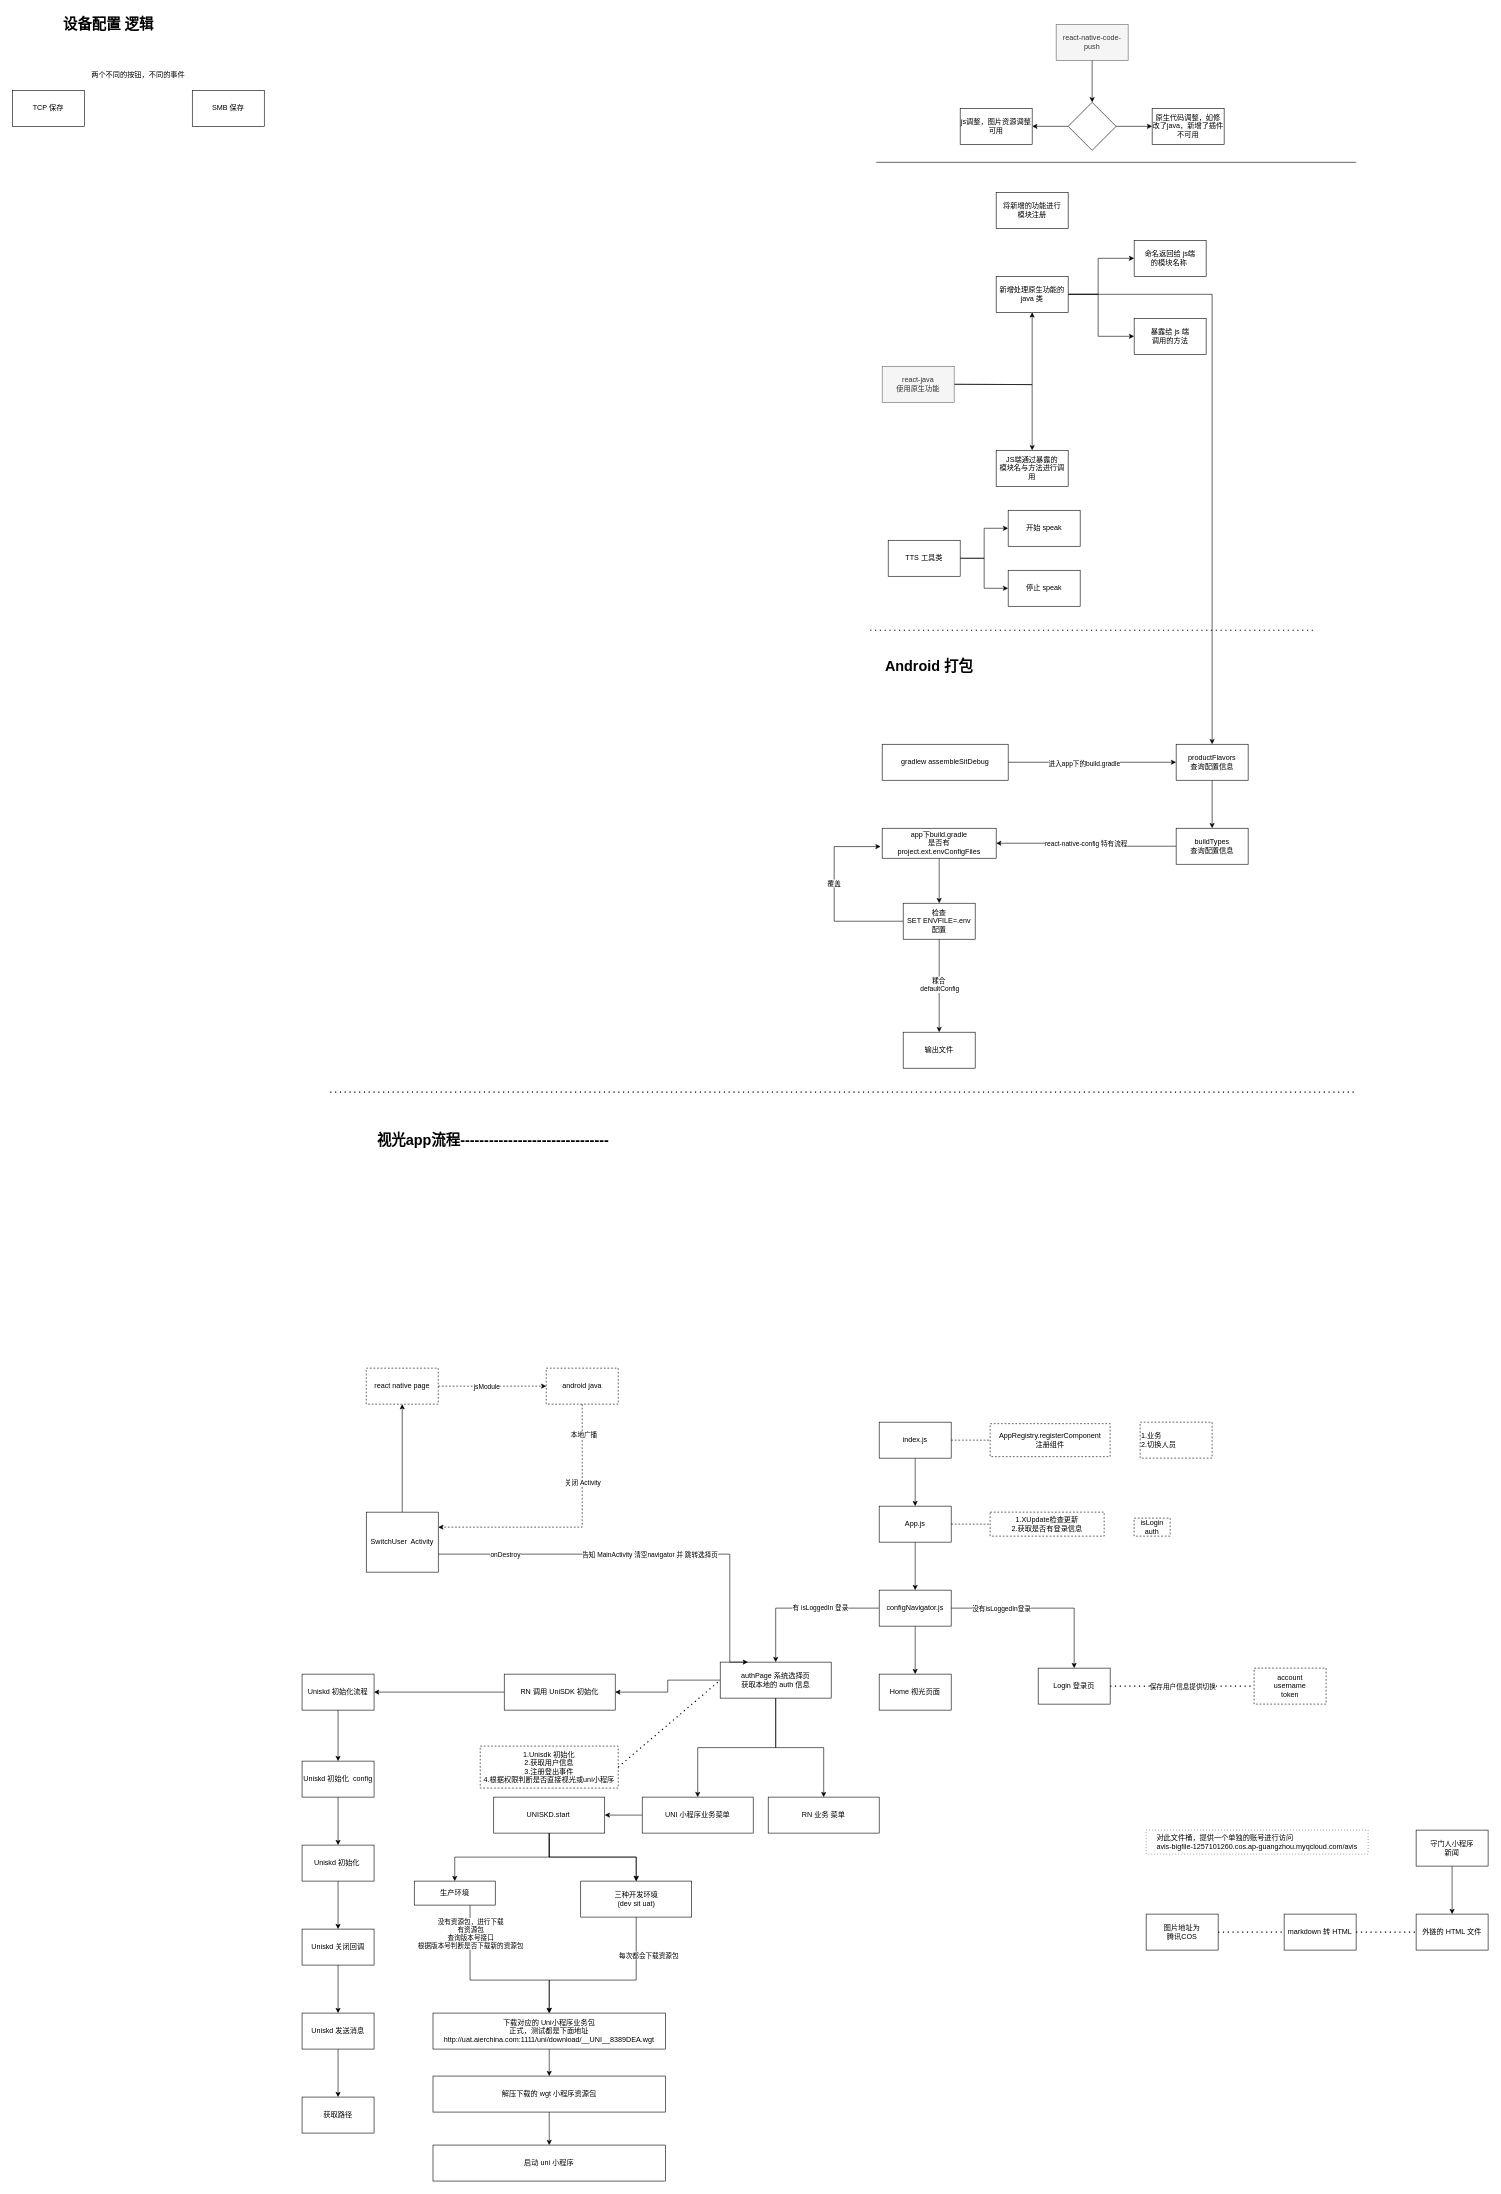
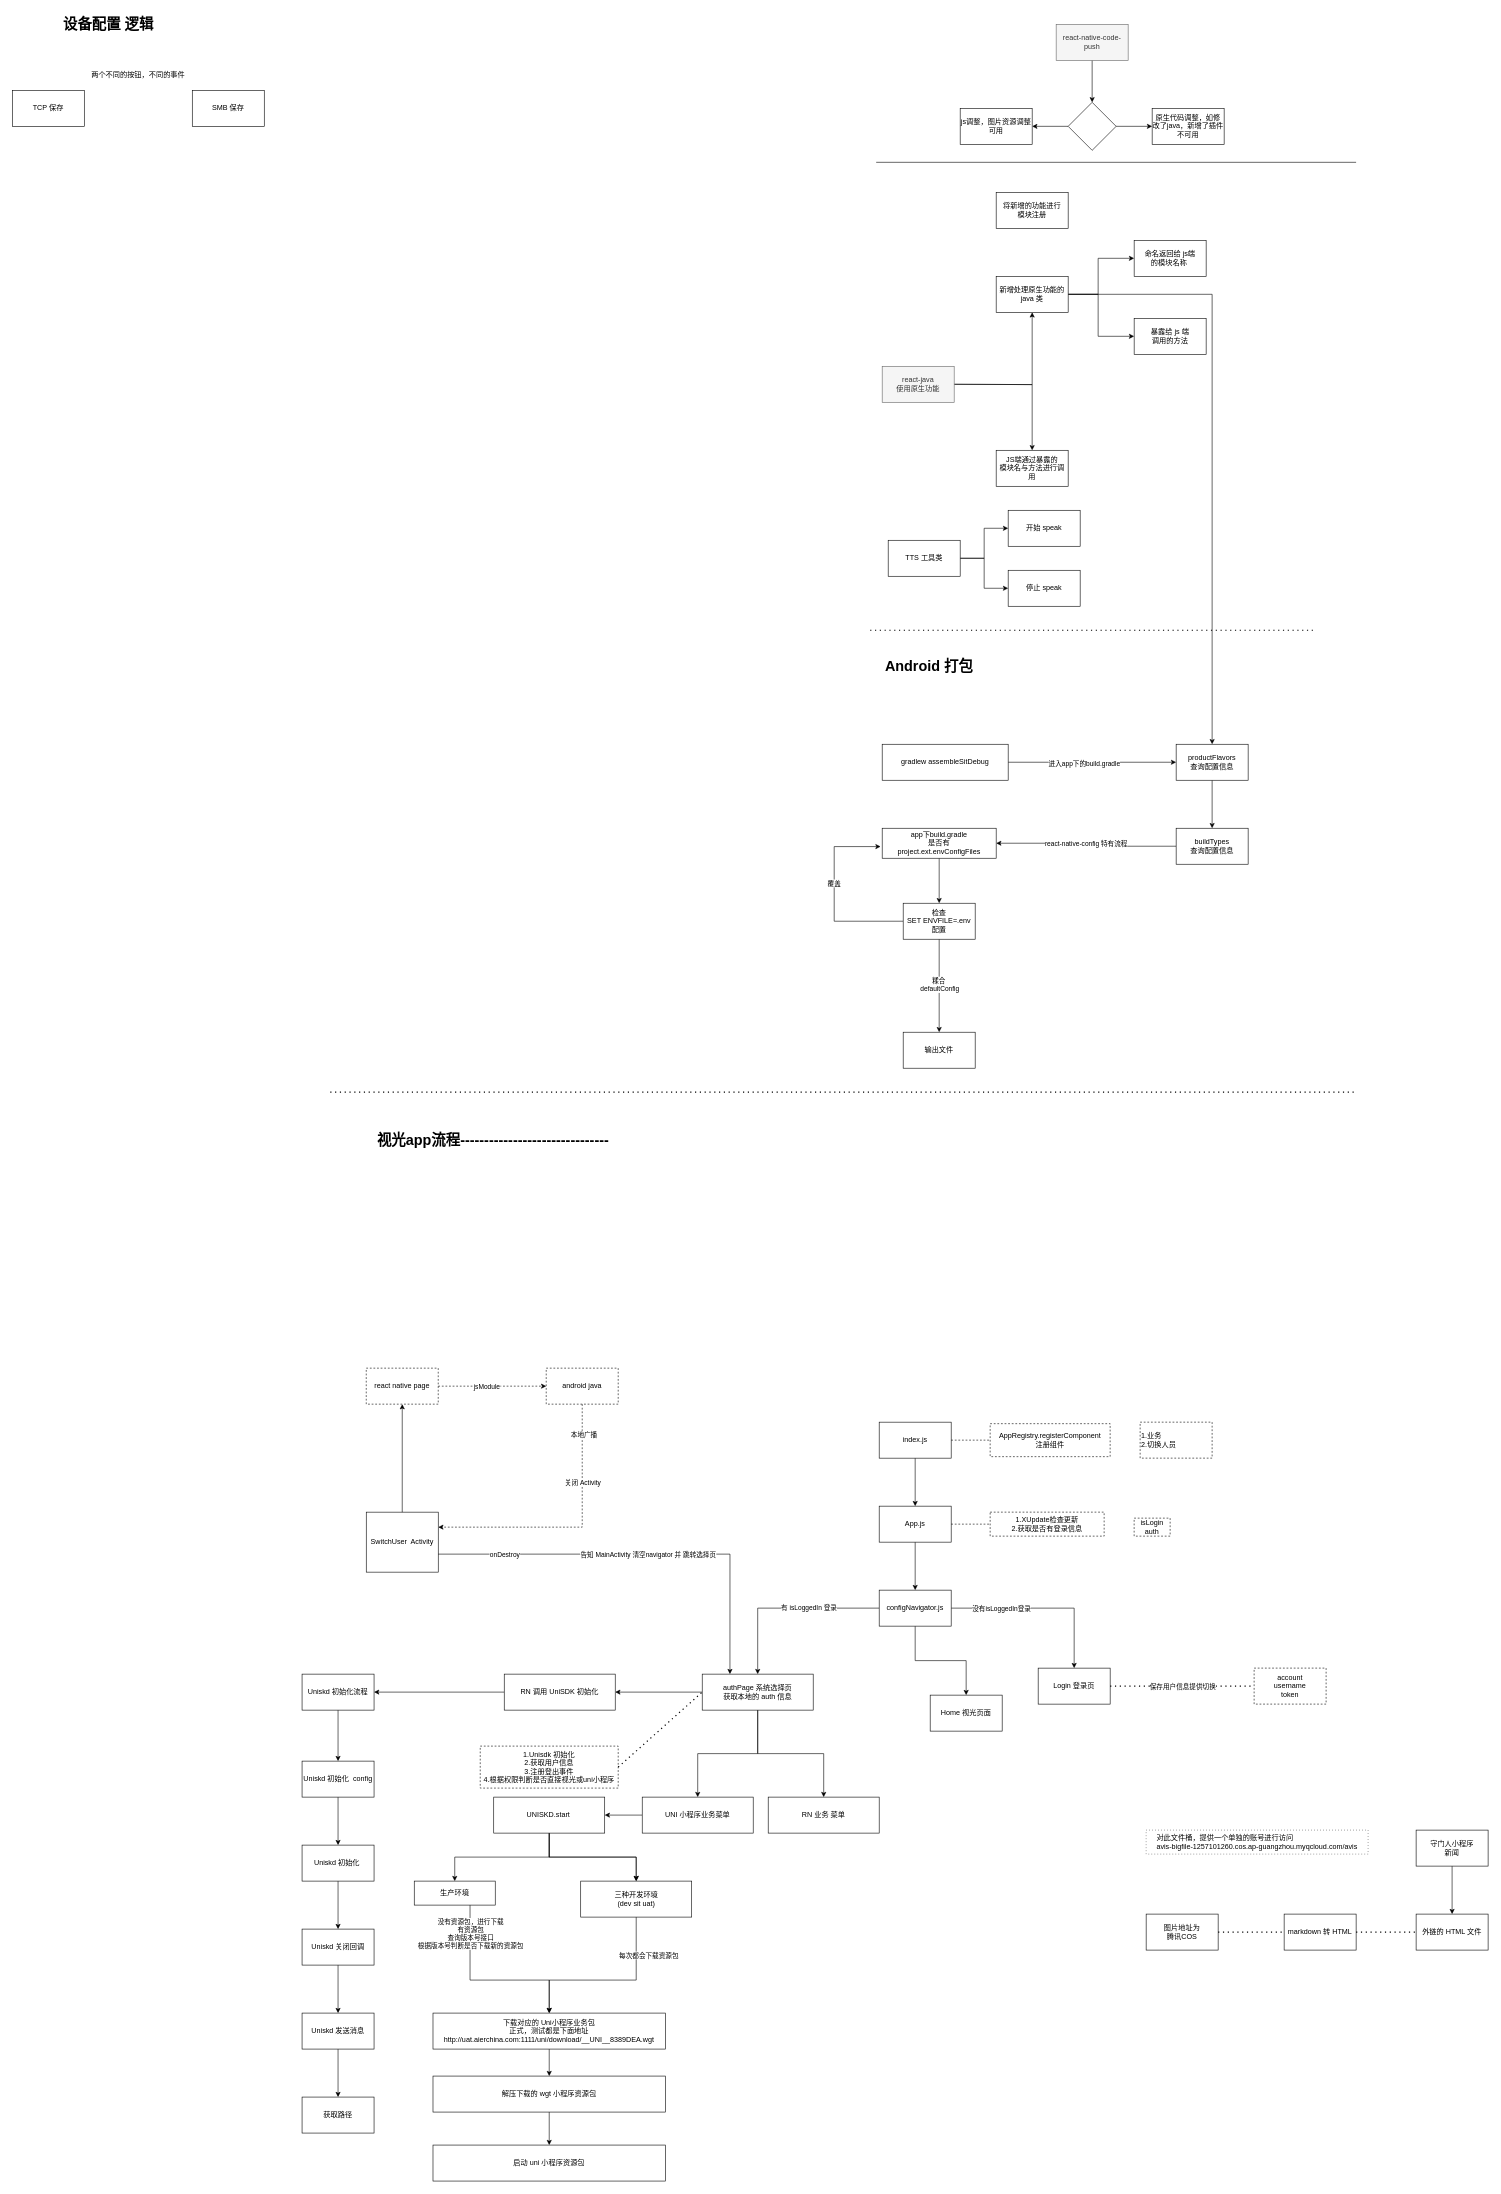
- <mxCell id="62" value="authPage 系统选择页&lt;br&gt;获取本地的 auth 信息" style="whiteSpace=wrap;html=1;rounded=0;" parent="1" vertex="1"><mxGeometry x="1200" y="2770" width="185" height="60" as="geometry" /></mxCell>
+ <mxCell id="62" value="authPage 系统选择页&lt;br&gt;获取本地的 auth 信息" style="whiteSpace=wrap;html=1;rounded=0;" parent="1" vertex="1"><mxGeometry x="1170" y="2790" width="185" height="60" as="geometry" /></mxCell>
- <mxCell id="63" value="Home 视光页面" style="whiteSpace=wrap;html=1;rounded=0;" parent="1" vertex="1"><mxGeometry x="1465" y="2790" width="120" height="60" as="geometry" /></mxCell>
+ <mxCell id="63" value="Home 视光页面" style="whiteSpace=wrap;html=1;rounded=0;" parent="1" vertex="1"><mxGeometry x="1550" y="2825" width="120" height="60" as="geometry" /></mxCell>
- <mxCell id="117" value="启动 uni 小程序" style="whiteSpace=wrap;html=1;rounded=0;" parent="1" vertex="1"><mxGeometry x="721.25" y="3575" width="387.5" height="60" as="geometry" /></mxCell>
+ <mxCell id="117" value="启动 uni 小程序资源包" style="whiteSpace=wrap;html=1;rounded=0;" parent="1" vertex="1"><mxGeometry x="721.25" y="3575" width="387.5" height="60" as="geometry" /></mxCell>
